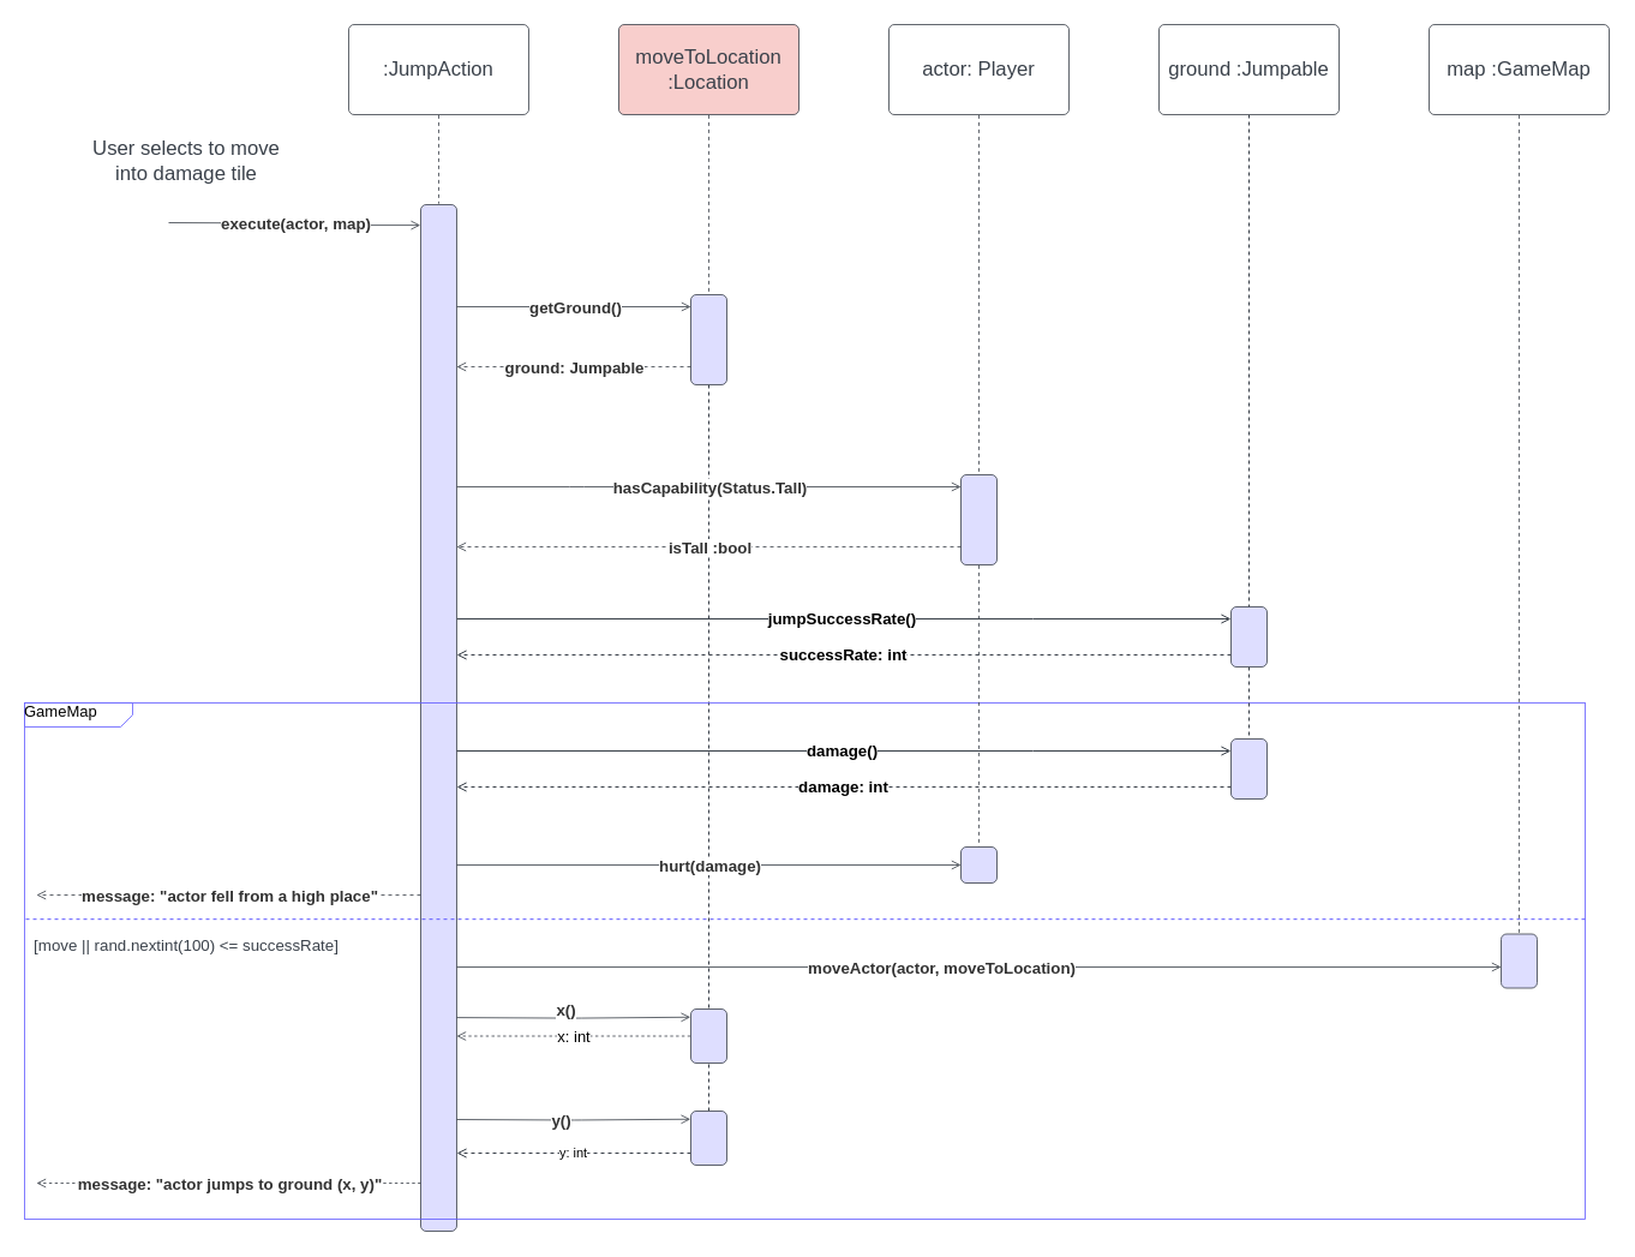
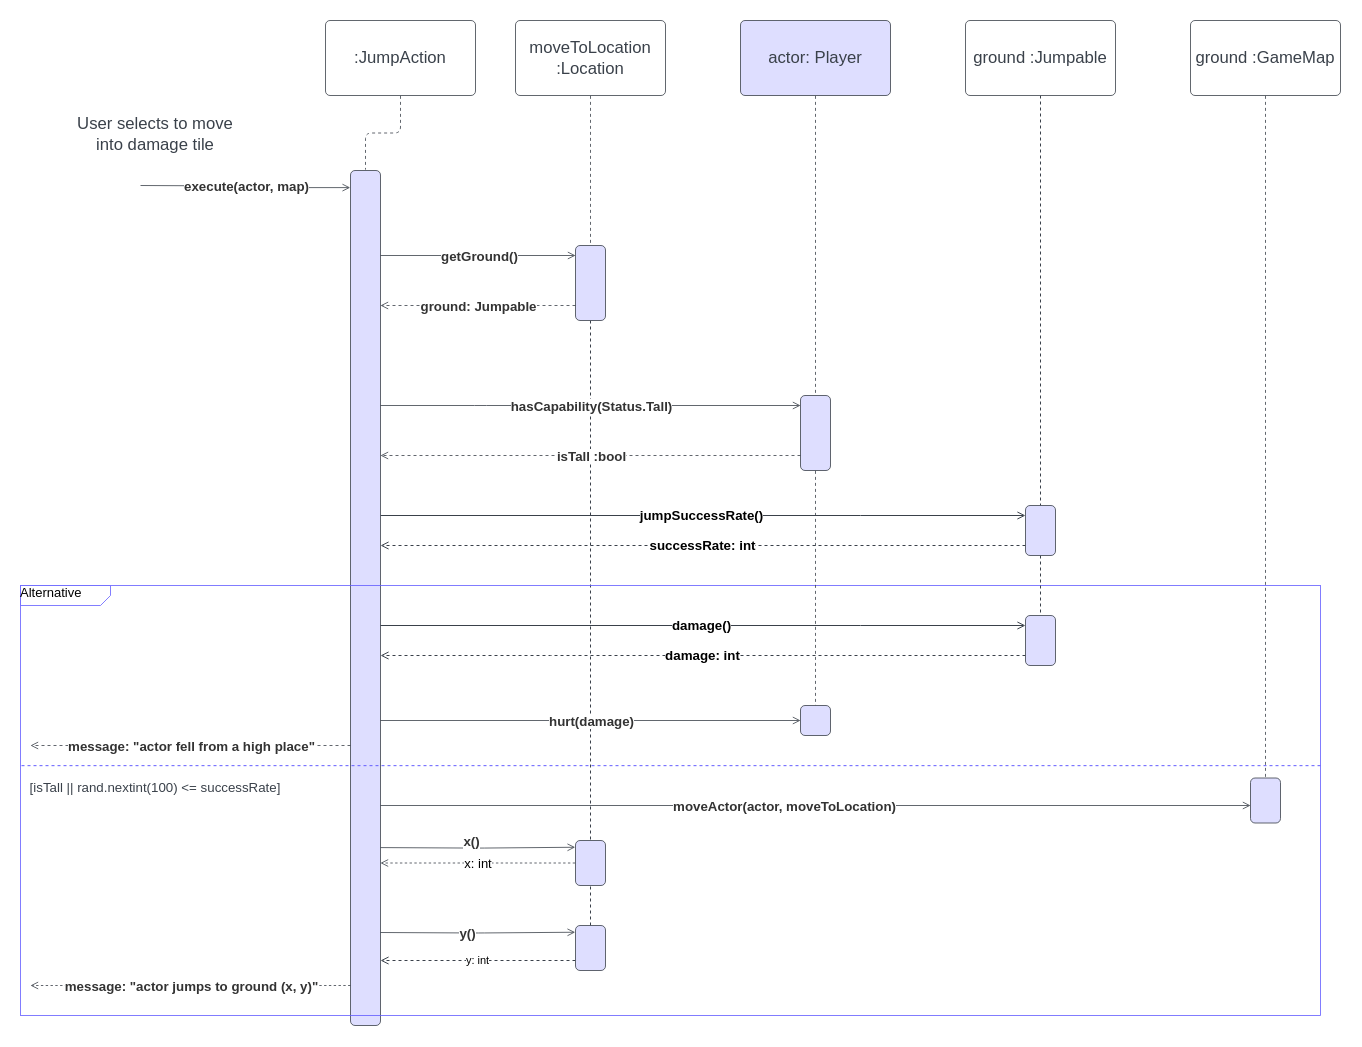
- <mxCell id="2" value=":JumpAction" style="html=1;overflow=block;blockSpacing=1;whiteSpace=wrap;fontSize=16.7;fontColor=#3a414a;spacing=3.8;strokeColor=#3a414a;strokeOpacity=100;rounded=1;absoluteArcSize=1;arcSize=9;strokeWidth=0.8;" vertex="1" parent="1"><mxGeometry x="290" y="20" width="150" height="75" as="geometry" /></mxCell>
+ <mxCell id="2" value=":JumpAction" style="html=1;overflow=block;blockSpacing=1;whiteSpace=wrap;fontSize=16.7;fontColor=#3a414a;spacing=3.8;strokeColor=#3a414a;strokeOpacity=100;rounded=1;absoluteArcSize=1;arcSize=9;strokeWidth=0.8;" vertex="1" parent="1"><mxGeometry x="325" y="20" width="150" height="75" as="geometry" /></mxCell>
- <mxCell id="14" value="moveToLocation :Location" style="html=1;overflow=block;blockSpacing=1;whiteSpace=wrap;fontSize=16.7;fontColor=#3a414a;spacing=3.8;strokeColor=#3a414a;strokeOpacity=100;rounded=1;absoluteArcSize=1;arcSize=9;strokeWidth=0.8;fillColor=#f8cecc;" vertex="1" parent="1"><mxGeometry x="515" y="20" width="150" height="75" as="geometry" /></mxCell>
+ <mxCell id="14" value="moveToLocation :Location" style="html=1;overflow=block;blockSpacing=1;whiteSpace=wrap;fontSize=16.7;fontColor=#3a414a;spacing=3.8;strokeColor=#3a414a;strokeOpacity=100;rounded=1;absoluteArcSize=1;arcSize=9;strokeWidth=0.8;" vertex="1" parent="1"><mxGeometry x="515" y="20" width="150" height="75" as="geometry" /></mxCell>
- <mxCell id="9" value="actor: Player" style="html=1;overflow=block;blockSpacing=1;whiteSpace=wrap;fontSize=16.7;fontColor=#3a414a;spacing=3.8;strokeColor=#3a414a;strokeOpacity=100;rounded=1;absoluteArcSize=1;arcSize=9;strokeWidth=0.8;" vertex="1" parent="1"><mxGeometry x="740" y="20" width="150" height="75" as="geometry" /></mxCell>
+ <mxCell id="9" value="actor: Player" style="html=1;overflow=block;blockSpacing=1;whiteSpace=wrap;fontSize=16.7;fontColor=#3a414a;spacing=3.8;strokeColor=#3a414a;strokeOpacity=100;rounded=1;absoluteArcSize=1;arcSize=9;strokeWidth=0.8;fillColor=#dedeff;" vertex="1" parent="1"><mxGeometry x="740" y="20" width="150" height="75" as="geometry" /></mxCell>
- <mxCell id="13" value="map :GameMap" style="html=1;overflow=block;blockSpacing=1;whiteSpace=wrap;fontSize=16.7;fontColor=#3a414a;spacing=3.8;strokeColor=#3a414a;strokeOpacity=100;rounded=1;absoluteArcSize=1;arcSize=9;strokeWidth=0.8;" vertex="1" parent="1"><mxGeometry x="1190" y="20" width="150" height="75" as="geometry" /></mxCell>
+ <mxCell id="13" value="ground :GameMap" style="html=1;overflow=block;blockSpacing=1;whiteSpace=wrap;fontSize=16.7;fontColor=#3a414a;spacing=3.8;strokeColor=#3a414a;strokeOpacity=100;rounded=1;absoluteArcSize=1;arcSize=9;strokeWidth=0.8;" vertex="1" parent="1"><mxGeometry x="1190" y="20" width="150" height="75" as="geometry" /></mxCell>
- <mxCell id="27" value="GameMap" style="html=1;blockSpacing=1;whiteSpace=wrap;shape=mxgraph.sysml.package2;xSize=90;overflow=fill;fontSize=13;spacing=0;strokeColor=#635dff;strokeOpacity=100;rounded=1;absoluteArcSize=1;arcSize=9;strokeWidth=0.8;container=1;pointerEvents=0;collapsible=0;recursiveResize=0;align=left;" vertex="1" parent="1"><mxGeometry x="20" y="585" width="1300" height="430" as="geometry" /></mxCell>
+ <mxCell id="27" value="Alternative" style="html=1;blockSpacing=1;whiteSpace=wrap;shape=mxgraph.sysml.package2;xSize=90;overflow=fill;fontSize=13;spacing=0;strokeColor=#635dff;strokeOpacity=100;rounded=1;absoluteArcSize=1;arcSize=9;strokeWidth=0.8;container=1;pointerEvents=0;collapsible=0;recursiveResize=0;align=left;" vertex="1" parent="1"><mxGeometry x="20" y="585" width="1300" height="430" as="geometry" /></mxCell>
- <mxCell id="30" value="[move || rand.nextint(100) &amp;lt;= successRate]" style="html=1;overflow=block;blockSpacing=1;whiteSpace=wrap;fontSize=13.3;fontColor=#3a414a;spacing=3.8;strokeOpacity=0;fillOpacity=0;rounded=1;absoluteArcSize=1;arcSize=9;fillColor=#ffffff;strokeWidth=0.8;" vertex="1" parent="27"><mxGeometry y="190" width="270" height="24" as="geometry" /></mxCell>
+ <mxCell id="30" value="[isTall || rand.nextint(100) &amp;lt;= successRate]" style="html=1;overflow=block;blockSpacing=1;whiteSpace=wrap;fontSize=13.3;fontColor=#3a414a;spacing=3.8;strokeOpacity=0;fillOpacity=0;rounded=1;absoluteArcSize=1;arcSize=9;fillColor=#ffffff;strokeWidth=0.8;" vertex="1" parent="27"><mxGeometry y="190" width="270" height="24" as="geometry" /></mxCell>
